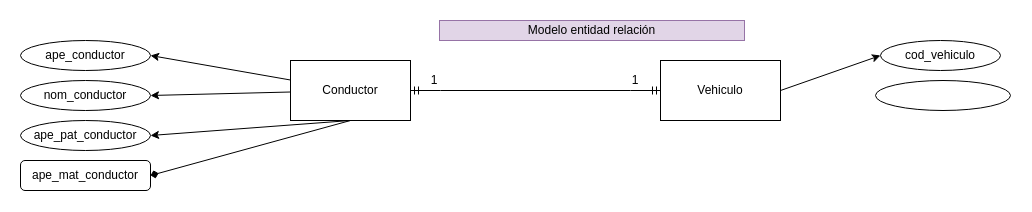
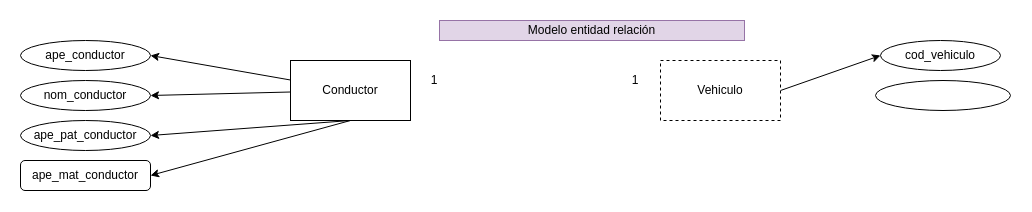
- <mxCell id="7" value="" style="edgeStyle=entityRelationEdgeStyle;fontSize=12;html=1;endArrow=ERmandOne;startArrow=ERmandOne;rounded=0;exitX=1;exitY=0.5;exitDx=0;exitDy=0;entryX=0;entryY=0.5;entryDx=0;entryDy=0;" edge="1" parent="1" source="3" target="5"><mxGeometry width="100" height="100" relative="1" as="geometry"><mxPoint x="460" y="260" as="sourcePoint" /><mxPoint x="560" y="160" as="targetPoint" /></mxGeometry></mxCell>
- <mxCell id="5" value="Vehiculo" style="rounded=0;whiteSpace=wrap;html=1;" vertex="1" parent="1"><mxGeometry x="660" y="60" width="120" height="60" as="geometry" /></mxCell>
+ <mxCell id="5" value="Vehiculo" style="rounded=0;whiteSpace=wrap;html=1;dashed=1;" vertex="1" parent="1"><mxGeometry x="660" y="60" width="120" height="60" as="geometry" /></mxCell>
- <mxCell id="2" style="rounded=0;orthogonalLoop=1;jettySize=auto;html=1;exitX=0.5;exitY=1;exitDx=0;exitDy=0;entryX=1;entryY=0.5;entryDx=0;entryDy=0;endArrow=diamond;" edge="1" parent="1" source="3" target="13"><mxGeometry relative="1" as="geometry"><mxPoint x="320" y="135" as="sourcePoint" /><mxPoint y="350" as="targetPoint" x="210" /></mxGeometry></mxCell>
+ <mxCell id="2" style="rounded=0;orthogonalLoop=1;jettySize=auto;html=1;exitX=0.5;exitY=1;exitDx=0;exitDy=0;entryX=1;entryY=0.5;entryDx=0;entryDy=0;" edge="1" parent="1" source="3" target="13"><mxGeometry relative="1" as="geometry"><mxPoint x="320" y="135" as="sourcePoint" /><mxPoint y="350" as="targetPoint" x="210" /></mxGeometry></mxCell>
